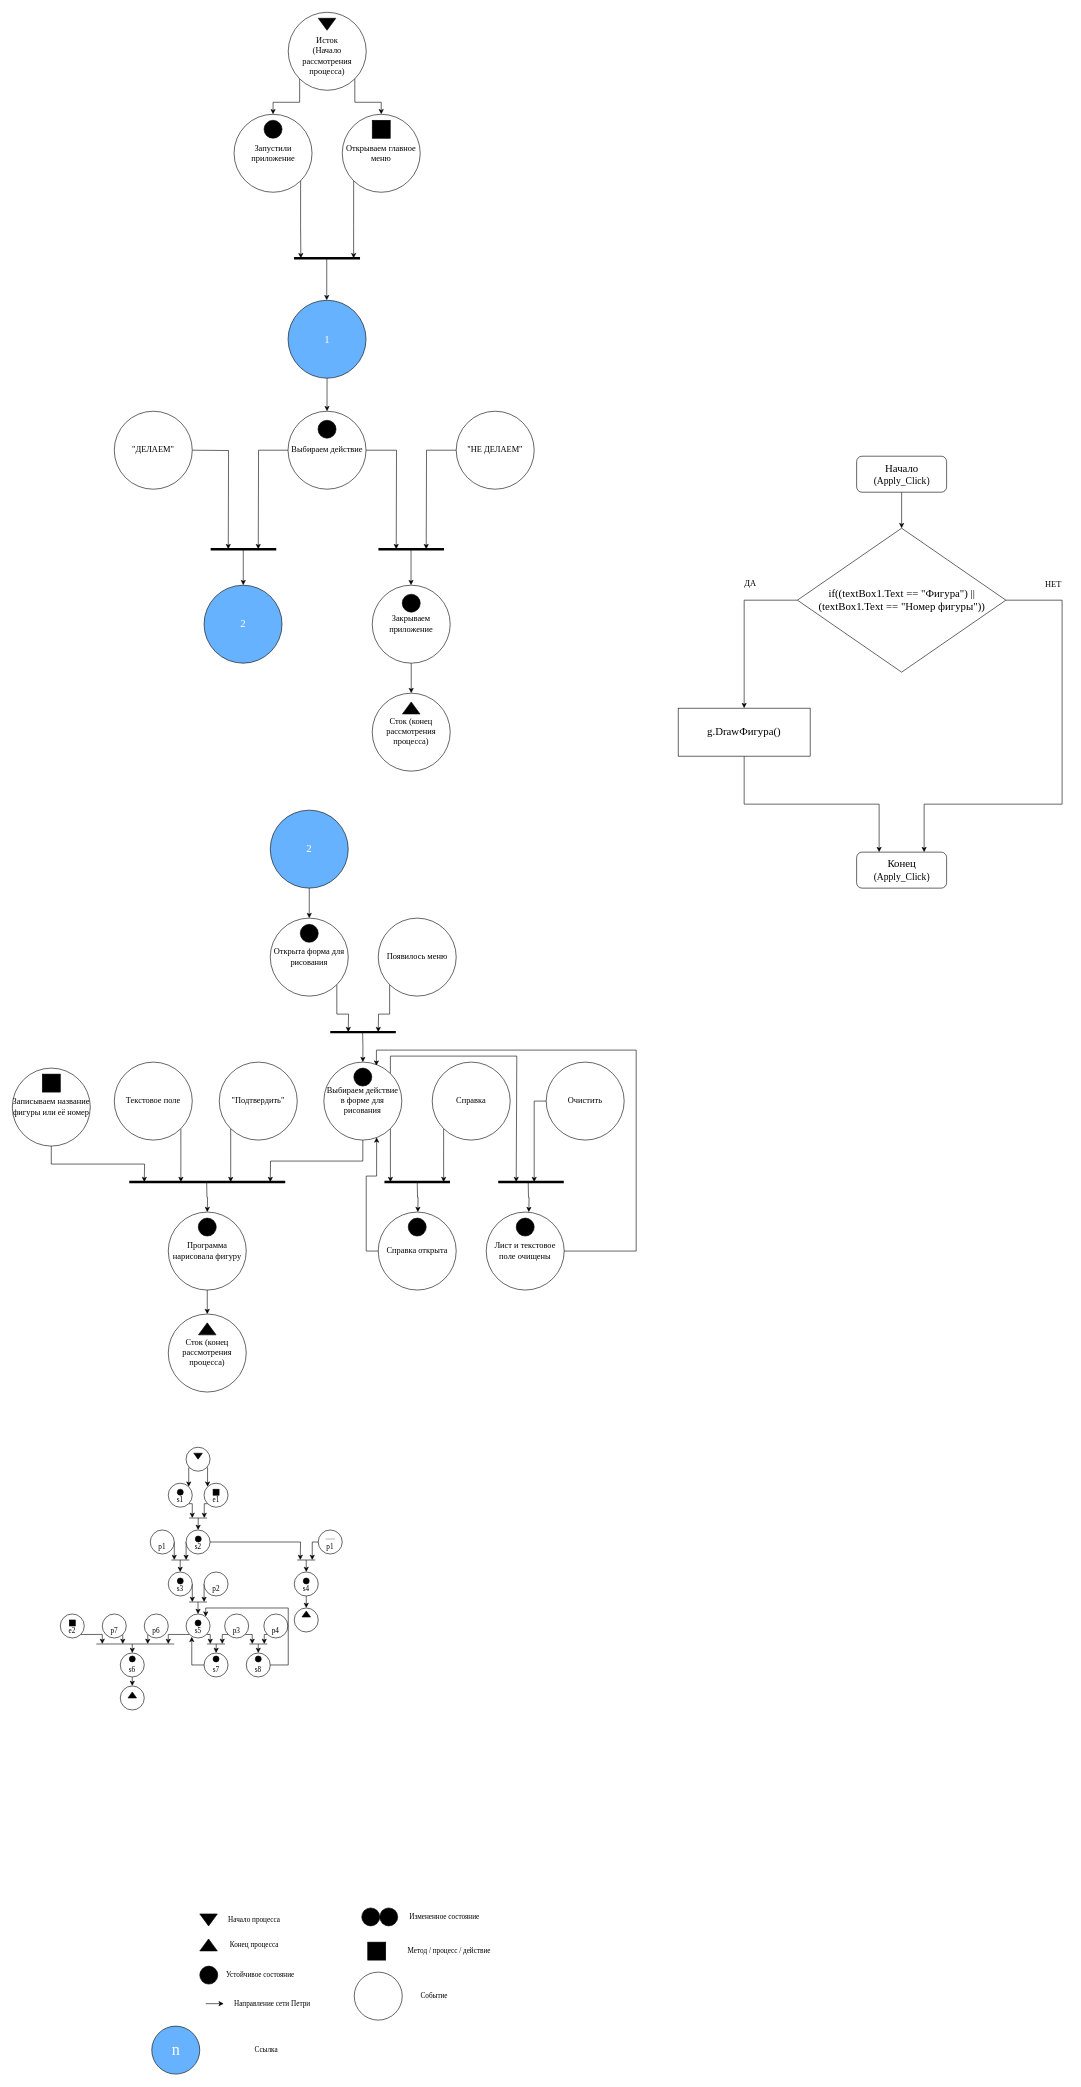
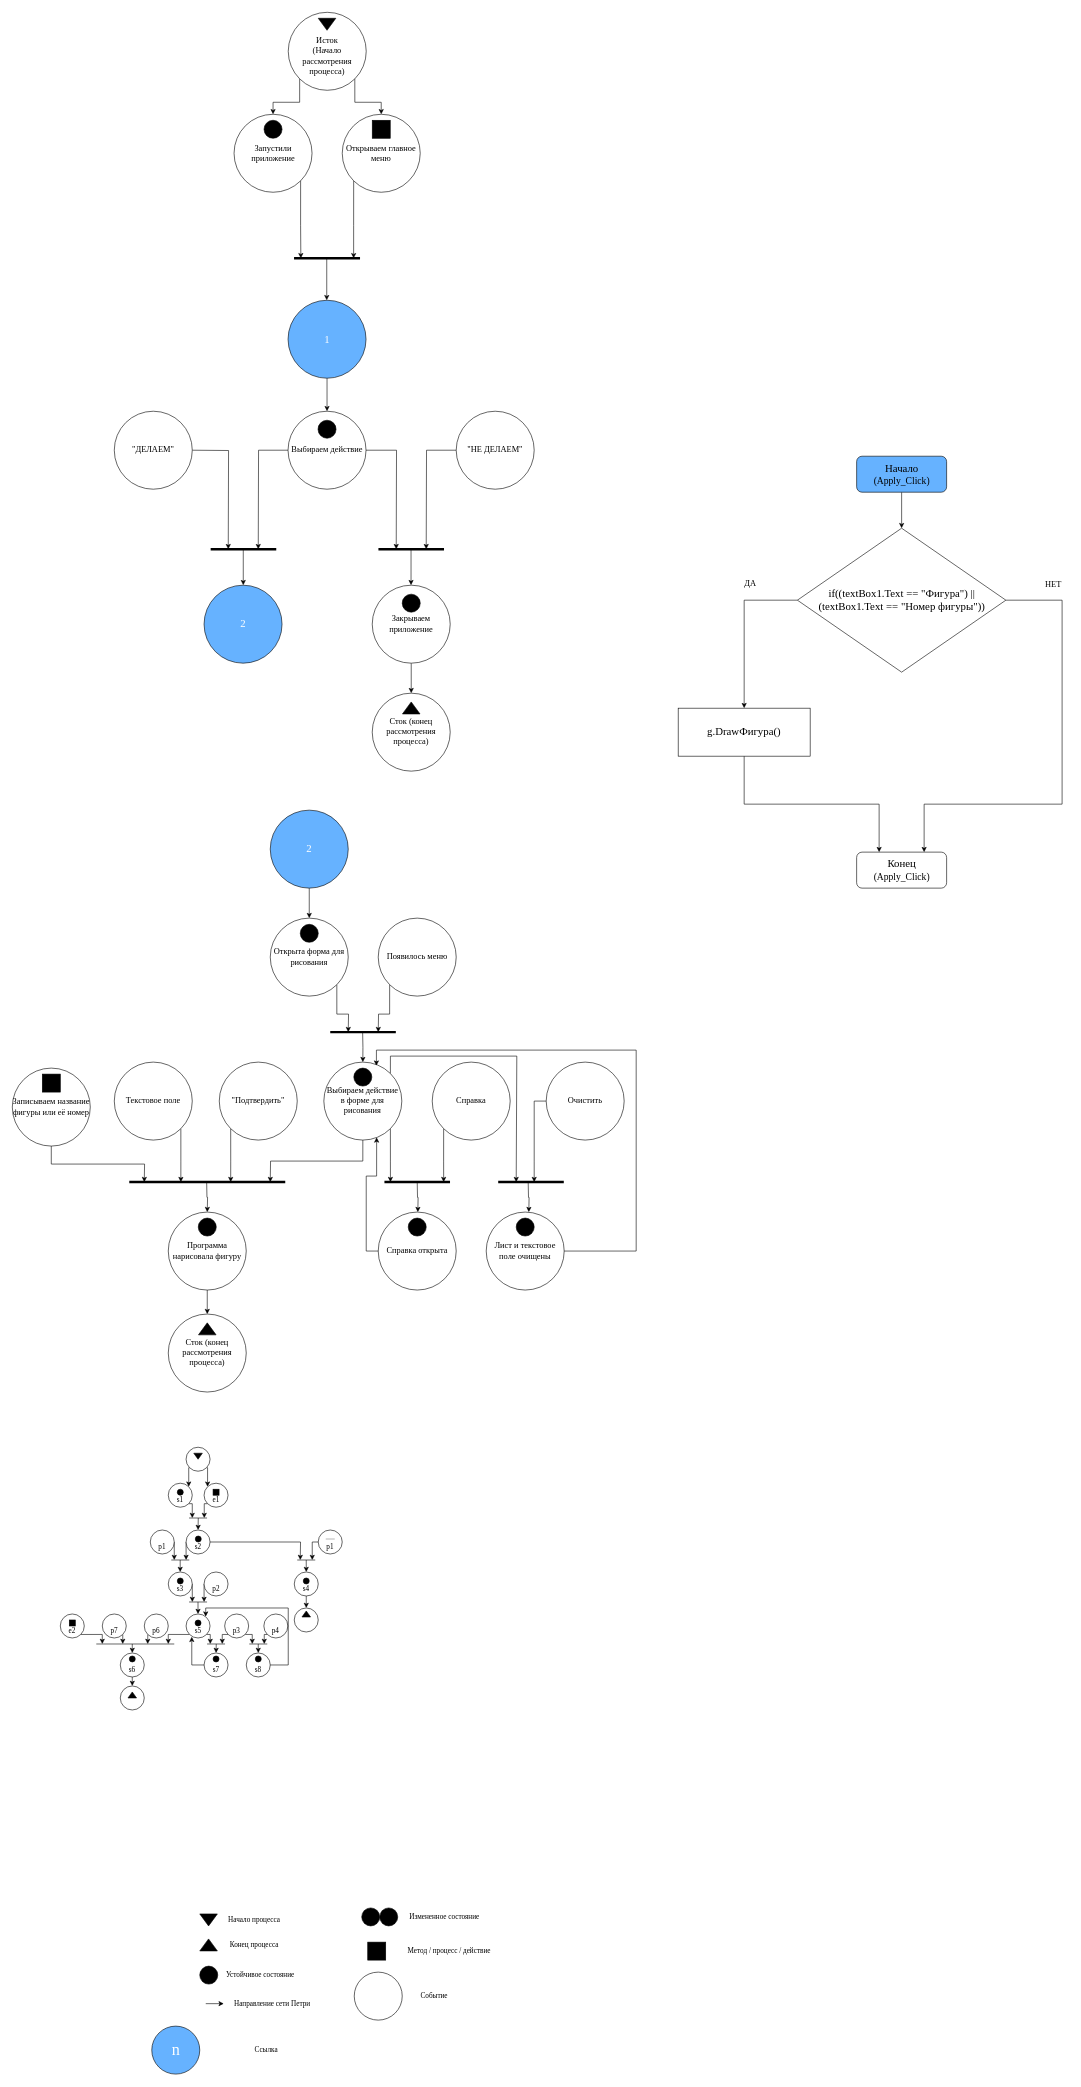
- <mxCell id="154" value="&lt;div&gt;&lt;font face=&quot;Times New Roman&quot; style=&quot;font-size: 18px;&quot;&gt;Начало&lt;/font&gt;&lt;/div&gt;&lt;font face=&quot;I6i0XxrLyIhFjPrUaNAz&quot; size=&quot;3&quot;&gt;&lt;font style=&quot;&quot;&gt;(&lt;/font&gt;&lt;font style=&quot;&quot;&gt;Apply_Click&lt;/font&gt;)&lt;/font&gt;" style="rounded=1;whiteSpace=wrap;html=1;" parent="1" vertex="1"><mxGeometry x="1427.5" y="760" width="150" height="60" as="geometry" /></mxCell>
+ <mxCell id="154" value="&lt;div&gt;&lt;font face=&quot;Times New Roman&quot; style=&quot;font-size: 18px;&quot;&gt;Начало&lt;/font&gt;&lt;/div&gt;&lt;font face=&quot;I6i0XxrLyIhFjPrUaNAz&quot; size=&quot;3&quot;&gt;&lt;font style=&quot;&quot;&gt;(&lt;/font&gt;&lt;font style=&quot;&quot;&gt;Apply_Click&lt;/font&gt;)&lt;/font&gt;" style="rounded=1;whiteSpace=wrap;html=1;fillColor=#66b2ff;" parent="1" vertex="1"><mxGeometry x="1427.5" y="760" width="150" height="60" as="geometry" /></mxCell>
